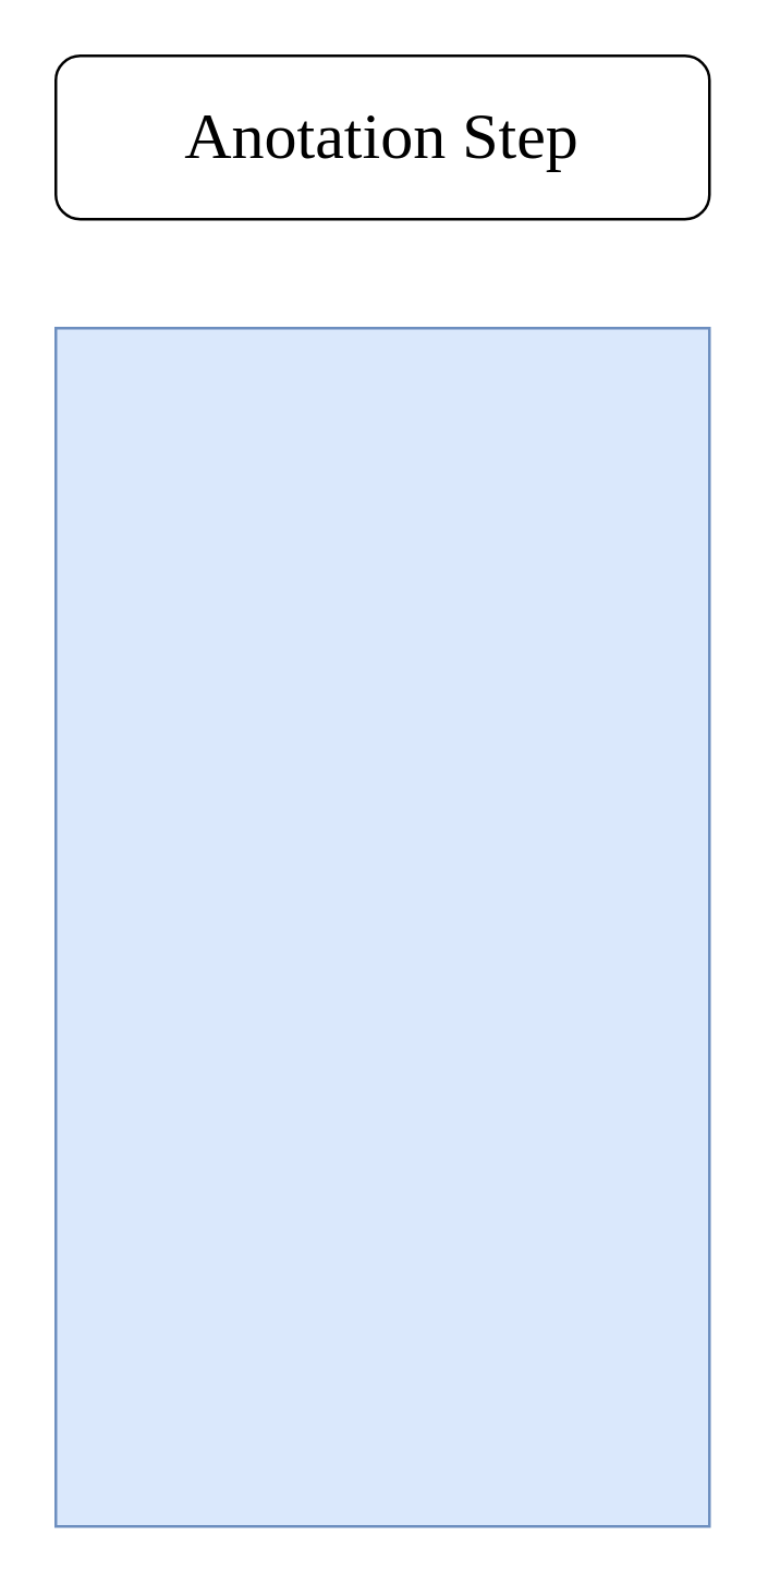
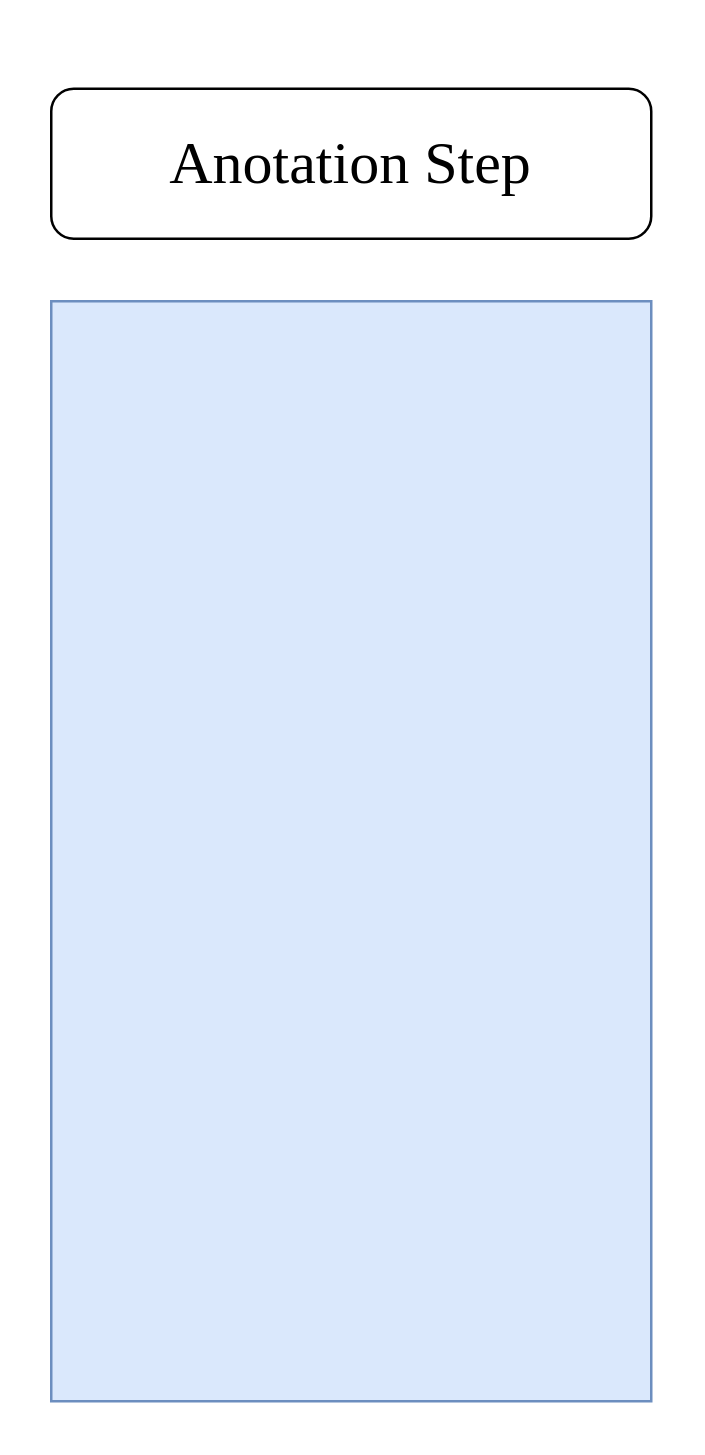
- <mxCell id="3" value="Anotation Step" style="rounded=1;whiteSpace=wrap;html=1;fontFamily=Comic Sans MS;fontSize=24;" vertex="1" parent="1"><mxGeometry x="20" y="20" width="240" height="60" as="geometry" /></mxCell>
+ <mxCell id="3" value="Anotation Step" style="rounded=1;whiteSpace=wrap;html=1;fontFamily=Comic Sans MS;fontSize=24;" vertex="1" parent="1"><mxGeometry x="20" y="35" width="240" height="60" as="geometry" /></mxCell>
